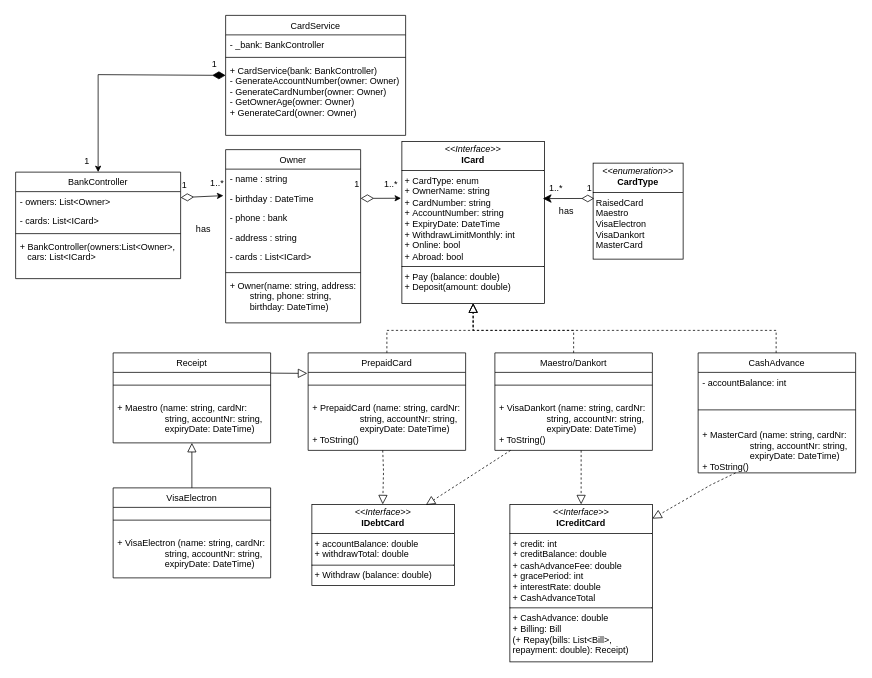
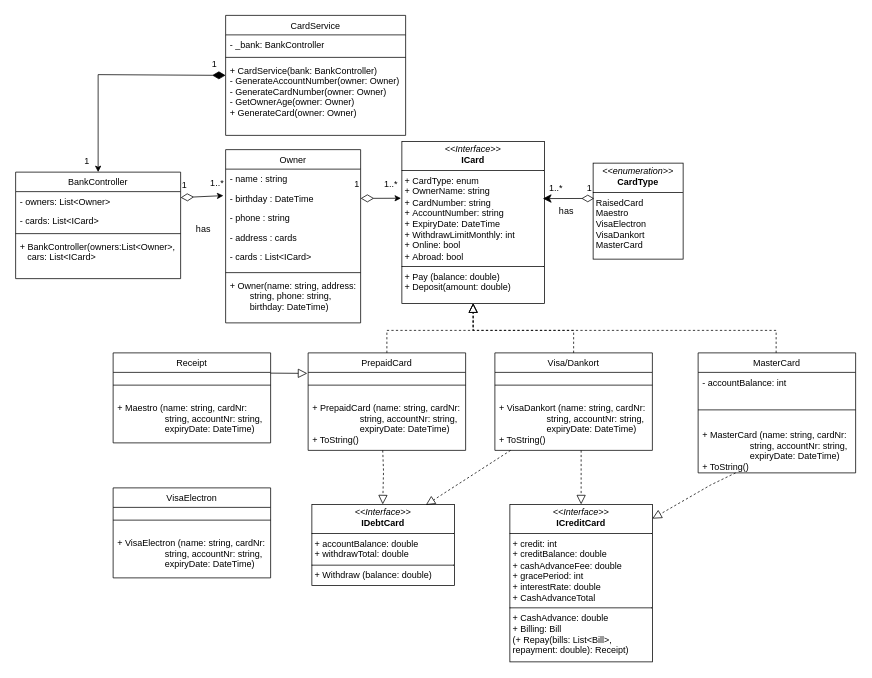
- <mxCell id="7" value="- phone : bank" style="text;align=left;verticalAlign=top;spacingLeft=4;spacingRight=4;overflow=hidden;rotatable=0;points=[[0,0.5],[1,0.5]];portConstraint=eastwest;rounded=0;shadow=0;html=0;" parent="4" vertex="1"><mxGeometry y="78" width="180" height="26" as="geometry" /></mxCell>
+ <mxCell id="7" value="- phone : string" style="text;align=left;verticalAlign=top;spacingLeft=4;spacingRight=4;overflow=hidden;rotatable=0;points=[[0,0.5],[1,0.5]];portConstraint=eastwest;rounded=0;shadow=0;html=0;" parent="4" vertex="1"><mxGeometry y="78" width="180" height="26" as="geometry" /></mxCell>
- <mxCell id="8" value="- address : string" style="text;align=left;verticalAlign=top;spacingLeft=4;spacingRight=4;overflow=hidden;rotatable=0;points=[[0,0.5],[1,0.5]];portConstraint=eastwest;rounded=0;shadow=0;html=0;" parent="4" vertex="1"><mxGeometry y="104" width="180" height="26" as="geometry" /></mxCell>
+ <mxCell id="8" value="- address : cards" style="text;align=left;verticalAlign=top;spacingLeft=4;spacingRight=4;overflow=hidden;rotatable=0;points=[[0,0.5],[1,0.5]];portConstraint=eastwest;rounded=0;shadow=0;html=0;" parent="4" vertex="1"><mxGeometry y="104" width="180" height="26" as="geometry" /></mxCell>
- <mxCell id="18" value="Maestro/Dankort" style="swimlane;fontStyle=0;align=center;verticalAlign=top;childLayout=stackLayout;horizontal=1;startSize=26;horizontalStack=0;resizeParent=1;resizeLast=0;collapsible=1;marginBottom=0;rounded=0;shadow=0;strokeWidth=1;" parent="1" vertex="1"><mxGeometry x="659" y="470" width="210" height="130" as="geometry"><mxRectangle x="230" y="140" width="160" height="26" as="alternateBounds" /></mxGeometry></mxCell>
+ <mxCell id="18" value="Visa/Dankort" style="swimlane;fontStyle=0;align=center;verticalAlign=top;childLayout=stackLayout;horizontal=1;startSize=26;horizontalStack=0;resizeParent=1;resizeLast=0;collapsible=1;marginBottom=0;rounded=0;shadow=0;strokeWidth=1;" parent="1" vertex="1"><mxGeometry x="659" y="470" width="210" height="130" as="geometry"><mxRectangle x="230" y="140" width="160" height="26" as="alternateBounds" /></mxGeometry></mxCell>
- <mxCell id="34" value="CashAdvance" style="swimlane;fontStyle=0;align=center;verticalAlign=top;childLayout=stackLayout;horizontal=1;startSize=26;horizontalStack=0;resizeParent=1;resizeLast=0;collapsible=1;marginBottom=0;rounded=0;shadow=0;strokeWidth=1;" parent="1" vertex="1"><mxGeometry x="930" y="470" width="210" height="160" as="geometry"><mxRectangle x="230" y="140" width="160" height="26" as="alternateBounds" /></mxGeometry></mxCell>
+ <mxCell id="34" value="MasterCard" style="swimlane;fontStyle=0;align=center;verticalAlign=top;childLayout=stackLayout;horizontal=1;startSize=26;horizontalStack=0;resizeParent=1;resizeLast=0;collapsible=1;marginBottom=0;rounded=0;shadow=0;strokeWidth=1;" parent="1" vertex="1"><mxGeometry x="930" y="470" width="210" height="160" as="geometry"><mxRectangle x="230" y="140" width="160" height="26" as="alternateBounds" /></mxGeometry></mxCell>
- <mxCell id="33" value="" style="endArrow=block;html=1;rounded=0;entryX=0.5;entryY=1;entryDx=0;entryDy=0;endFill=0;exitX=0.5;exitY=0;exitDx=0;exitDy=0;endSize=10;" parent="1" source="30" target="26" edge="1"><mxGeometry width="50" height="50" relative="1" as="geometry"><mxPoint x="370" y="507" as="sourcePoint" /><mxPoint x="418.95" y="507.34" as="targetPoint" /></mxGeometry></mxCell>
